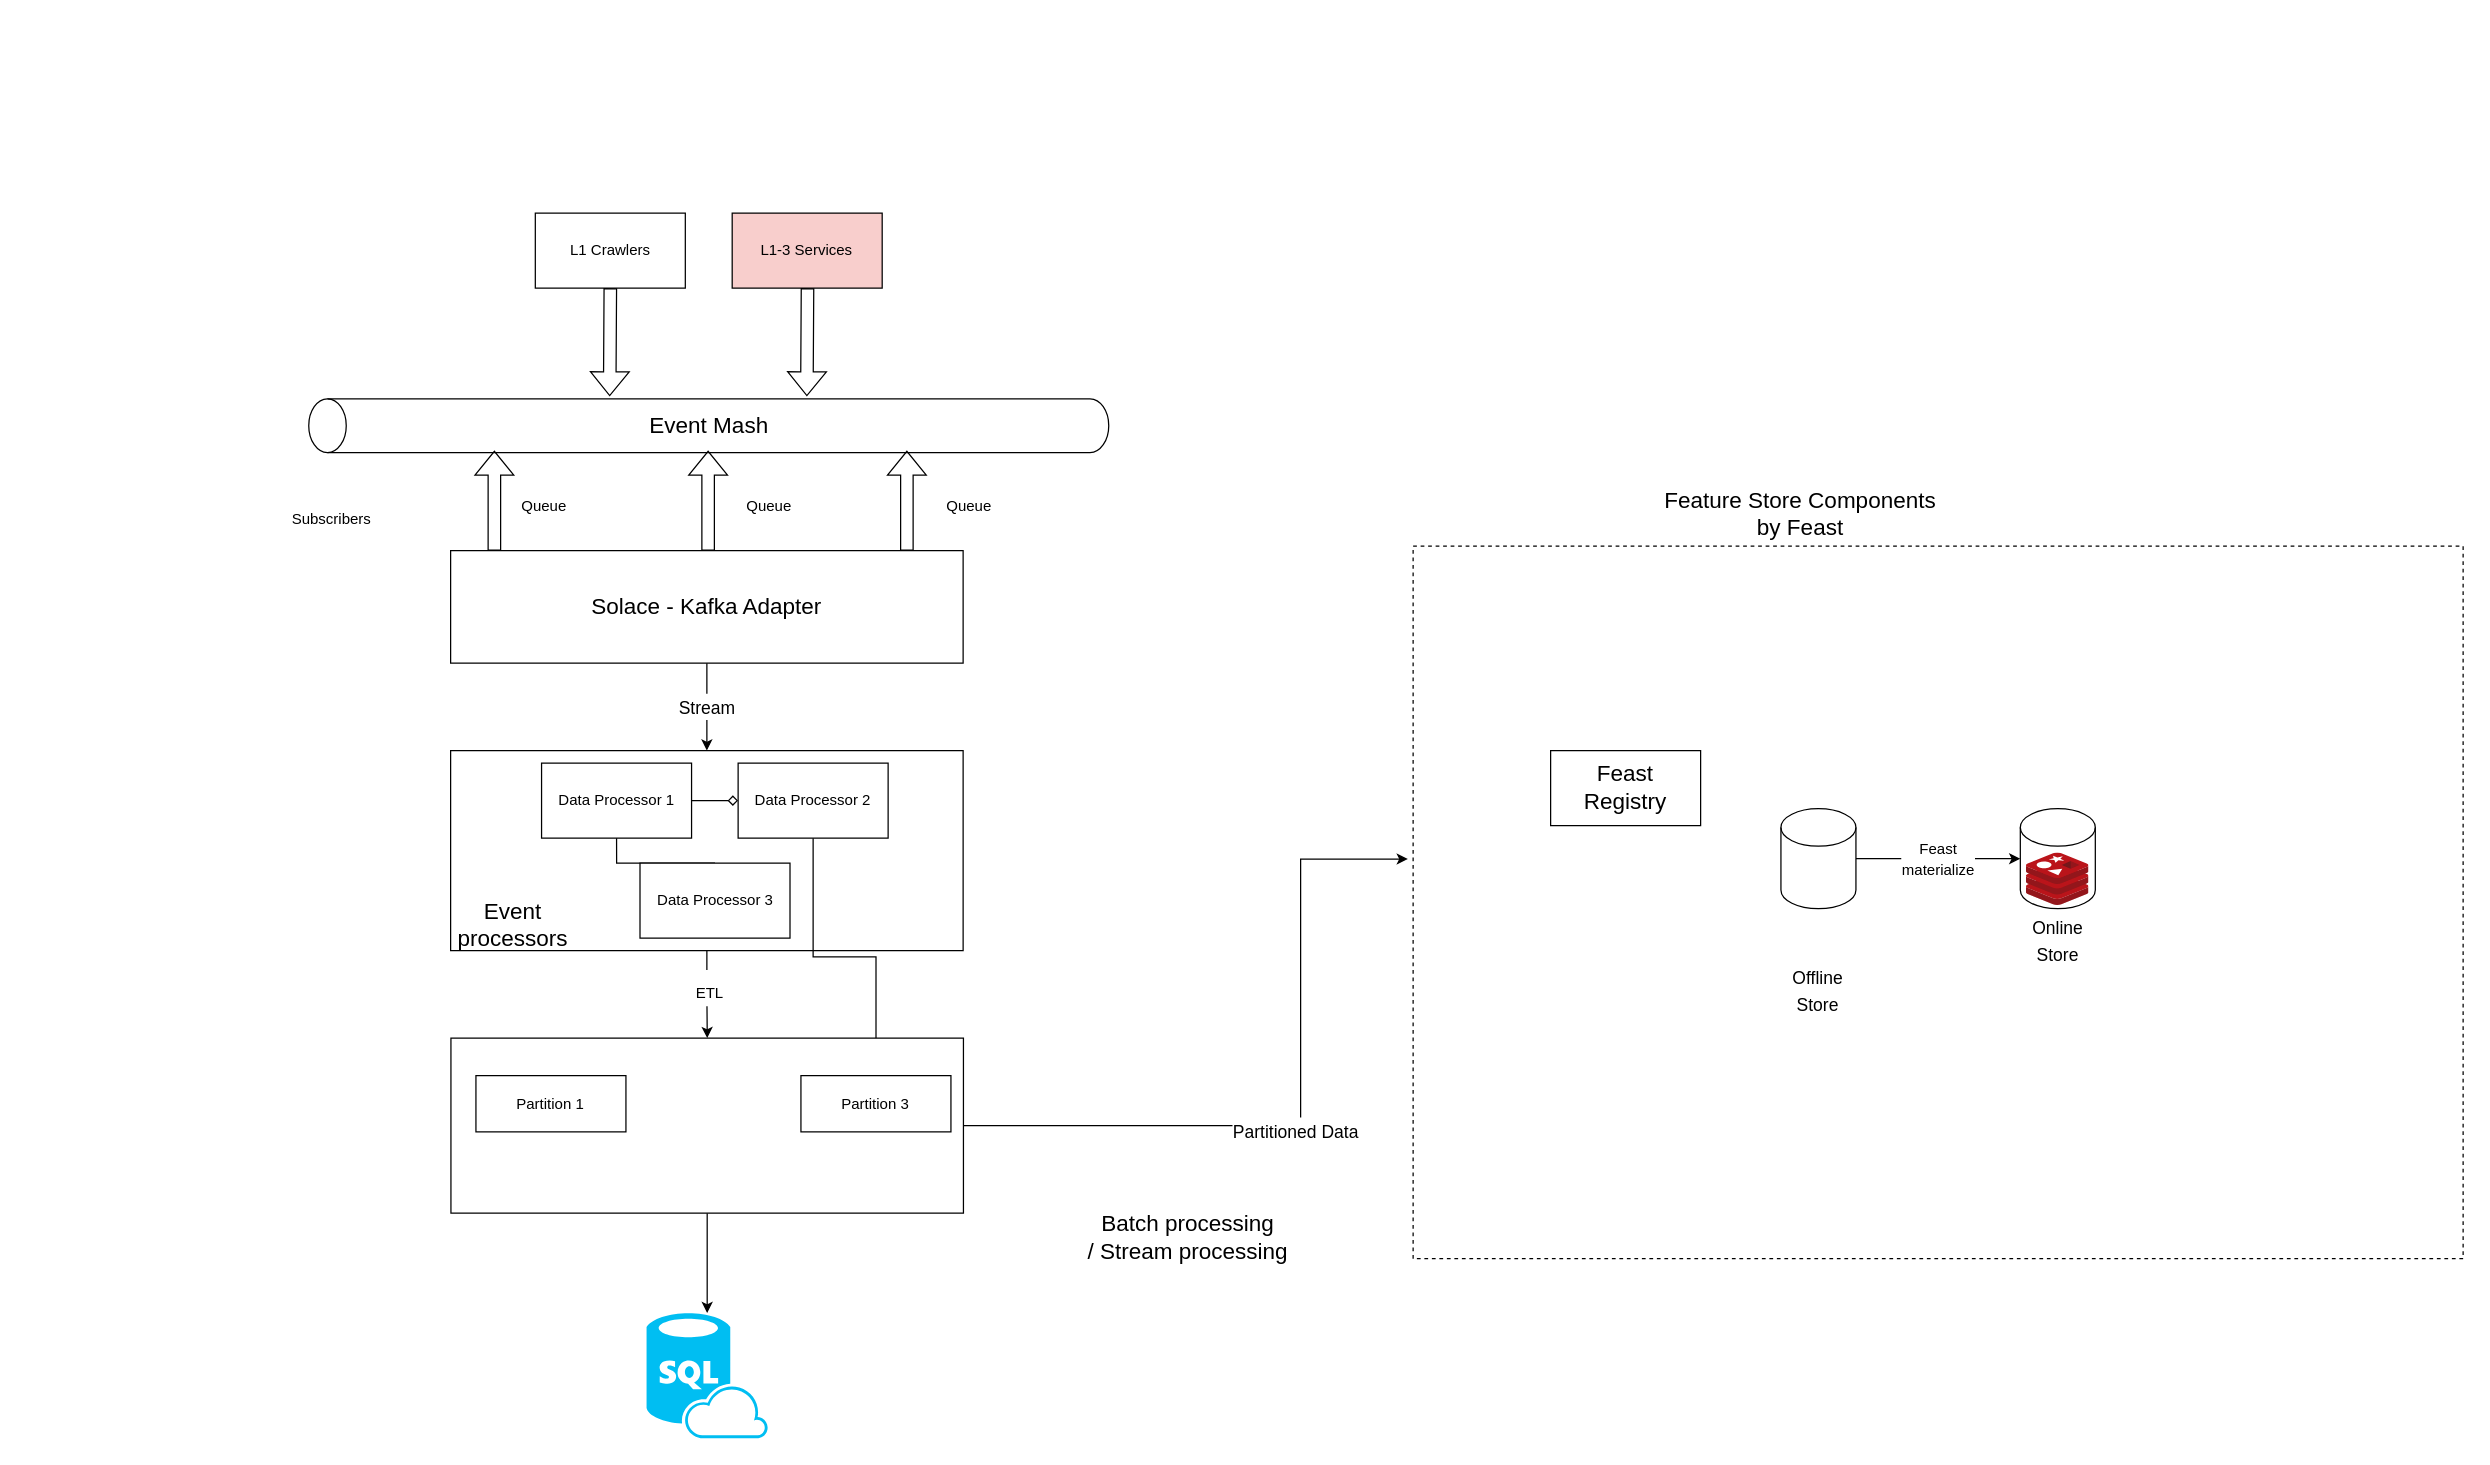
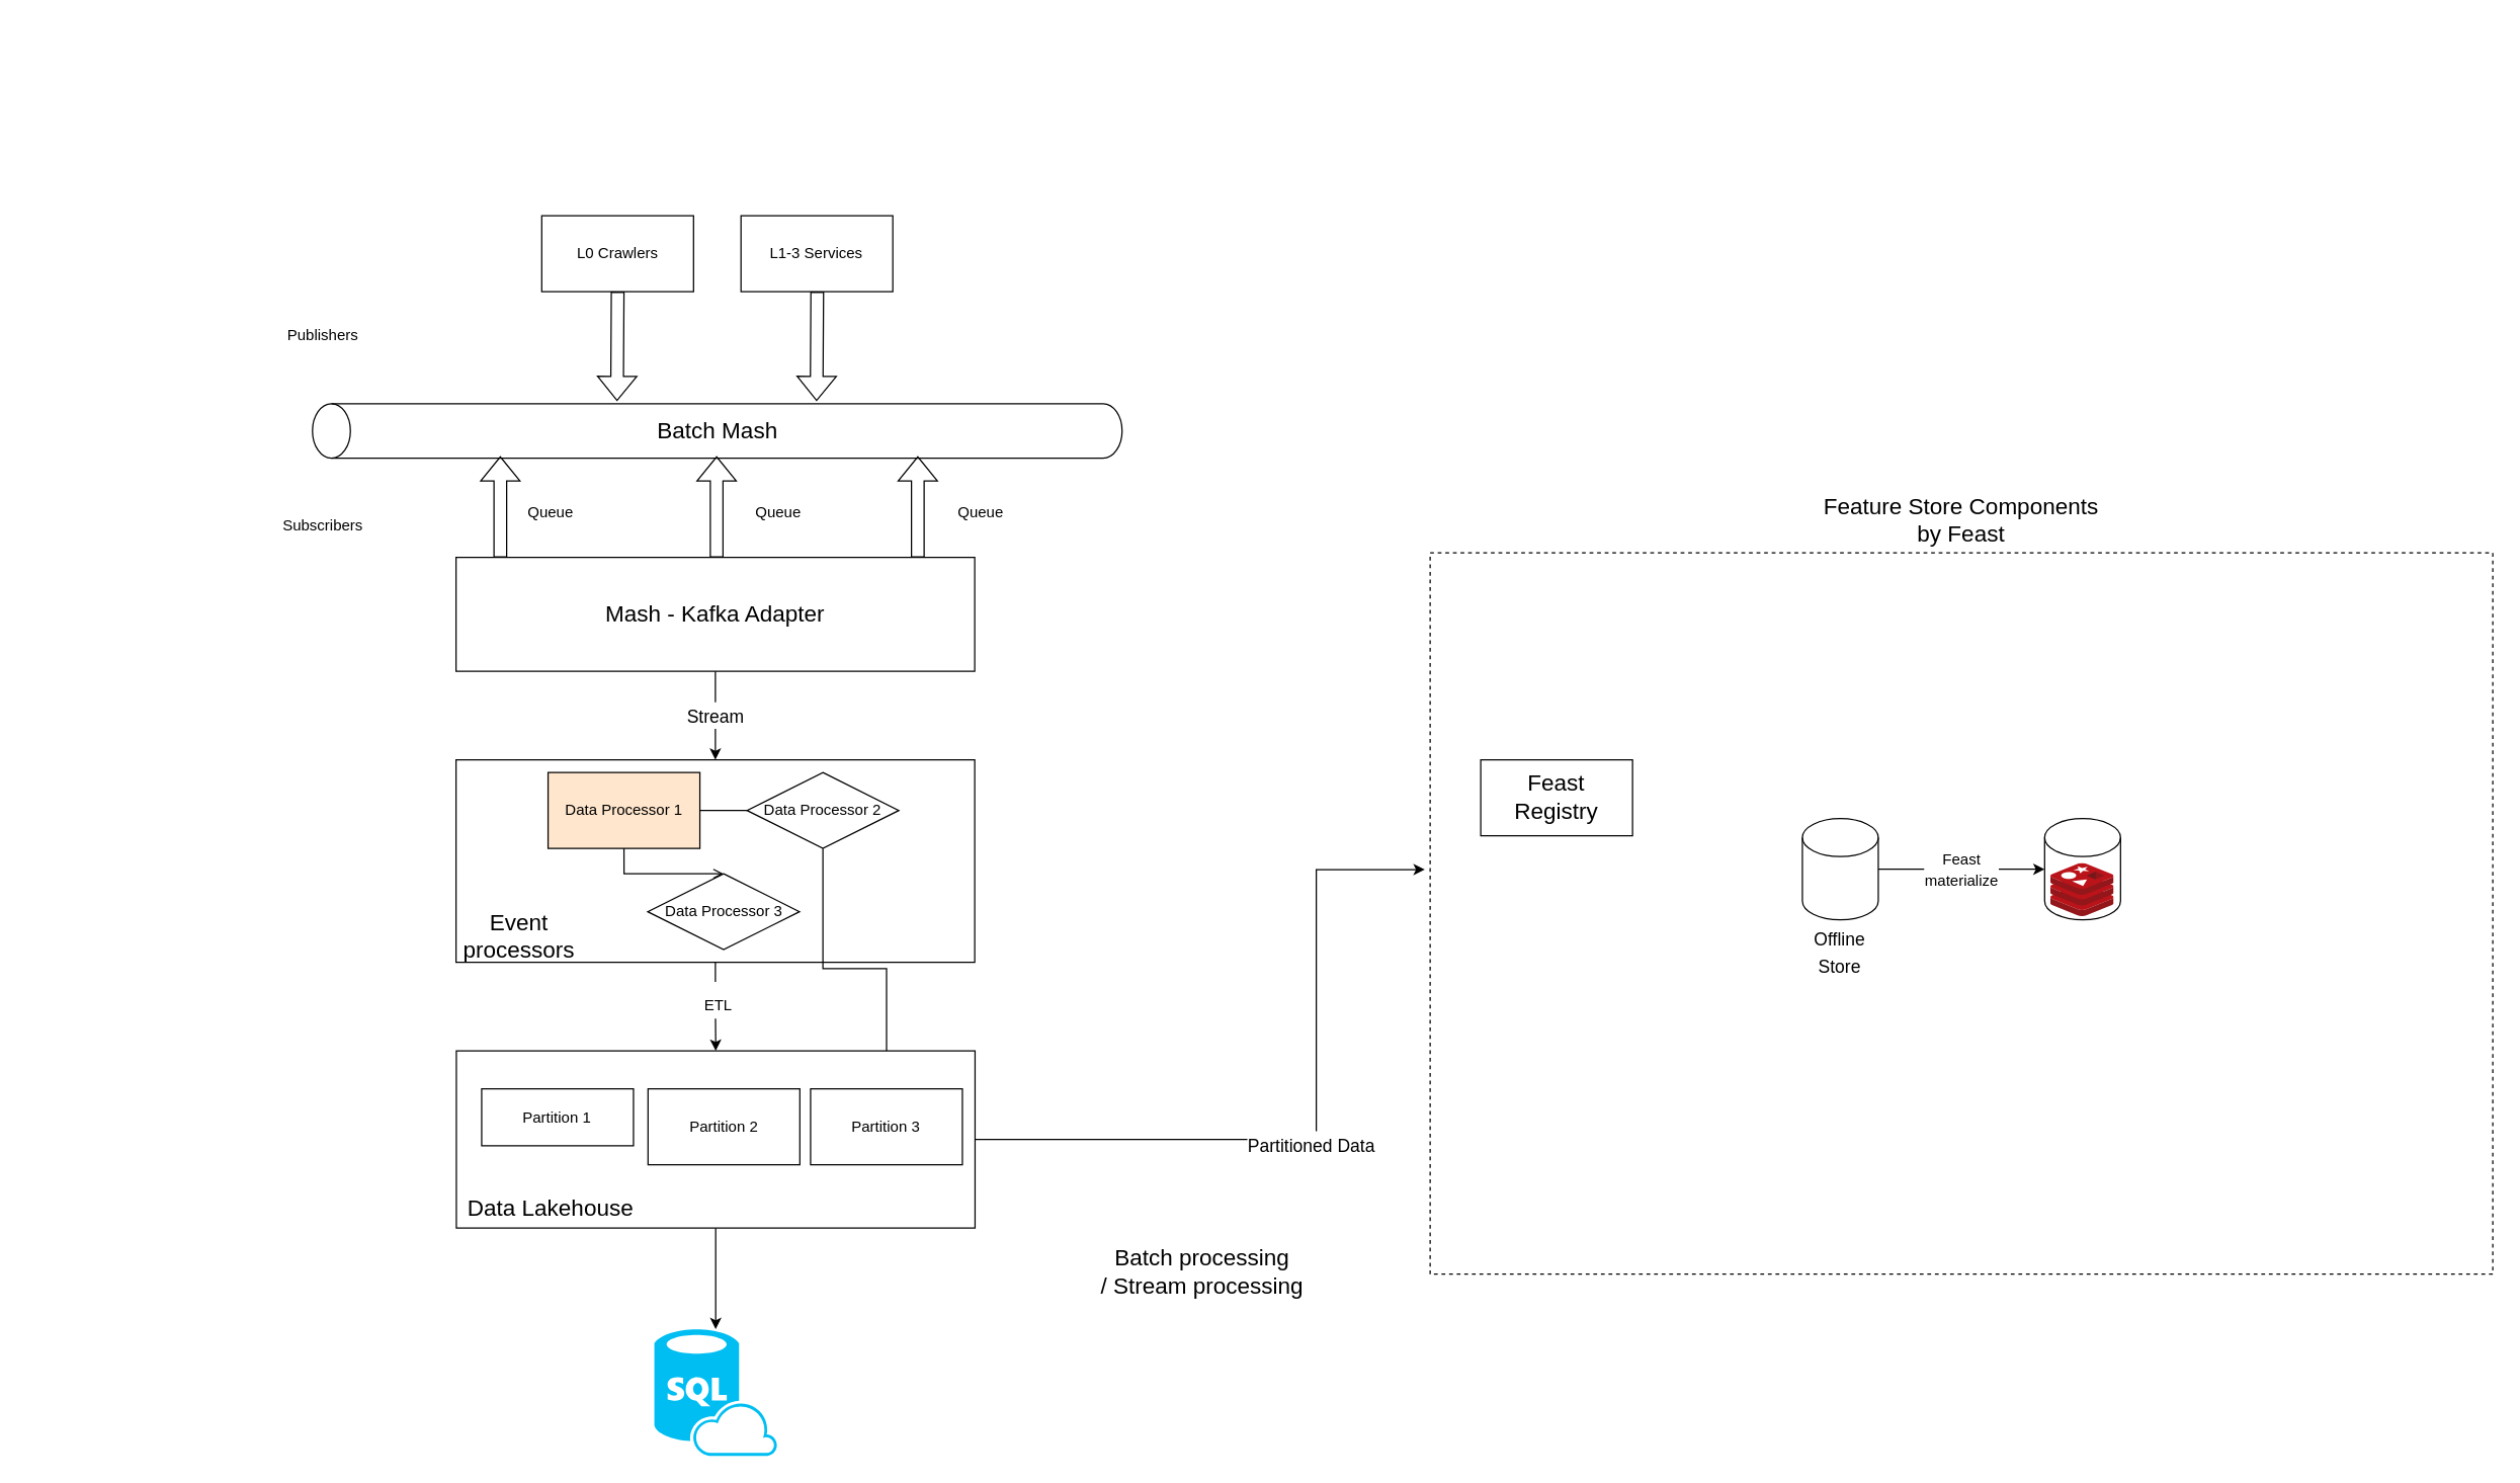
- <mxCell id="12" value="L1 Crawlers" style="rounded=0;whiteSpace=wrap;html=1;" vertex="1" parent="1"><mxGeometry x="427.75" y="170" width="120" height="60" as="geometry" /></mxCell>
+ <mxCell id="12" value="L0 Crawlers" style="rounded=0;whiteSpace=wrap;html=1;" vertex="1" parent="1"><mxGeometry x="427.75" y="170" width="120" height="60" as="geometry" /></mxCell>
- <mxCell id="13" value="L1-3 Services" style="rounded=0;whiteSpace=wrap;html=1;fillColor=#f8cecc;" vertex="1" parent="1"><mxGeometry x="585.25" y="170" width="120" height="60" as="geometry" /></mxCell>
+ <mxCell id="13" value="L1-3 Services" style="rounded=0;whiteSpace=wrap;html=1;" vertex="1" parent="1"><mxGeometry x="585.25" y="170" width="120" height="60" as="geometry" /></mxCell>
+ <mxCell id="25" value="Publishers" style="text;html=1;strokeColor=none;fillColor=none;align=center;verticalAlign=middle;whiteSpace=wrap;rounded=0;" vertex="1" parent="1"><mxGeometry x="225" y="250" width="60" height="30" as="geometry" /></mxCell>
- <mxCell id="4" value="&lt;font style=&quot;font-size: 18px;&quot;&gt;Event Mash&lt;/font&gt;" style="text;html=1;strokeColor=none;fillColor=none;align=center;verticalAlign=middle;whiteSpace=wrap;rounded=0;" vertex="1" parent="1"><mxGeometry x="497.25" y="327.5" width="139.5" height="25" as="geometry" /></mxCell>
+ <mxCell id="4" value="&lt;font style=&quot;font-size: 18px;&quot;&gt;Batch Mash&lt;/font&gt;" style="text;html=1;strokeColor=none;fillColor=none;align=center;verticalAlign=middle;whiteSpace=wrap;rounded=0;" vertex="1" parent="1"><mxGeometry x="497.25" y="327.5" width="139.5" height="25" as="geometry" /></mxCell>
- <mxCell id="49" value="Feature Store Components by Feast" style="text;html=1;strokeColor=none;fillColor=none;align=center;verticalAlign=middle;whiteSpace=wrap;rounded=0;fontSize=18;" vertex="1" parent="1"><mxGeometry x="1325" y="396.47" width="230" height="30" as="geometry" /></mxCell>
+ <mxCell id="49" value="Feature Store Components by Feast" style="text;html=1;strokeColor=none;fillColor=none;align=center;verticalAlign=middle;whiteSpace=wrap;rounded=0;fontSize=18;" vertex="1" parent="1"><mxGeometry x="1435" y="396.47" width="230" height="30" as="geometry" /></mxCell>
- <mxCell id="26" value="Subscribers" style="text;html=1;strokeColor=none;fillColor=none;align=center;verticalAlign=middle;whiteSpace=wrap;rounded=0;" vertex="1" parent="1"><mxGeometry x="235" y="400" width="60" height="30" as="geometry" /></mxCell>
+ <mxCell id="26" value="Subscribers" style="text;html=1;strokeColor=none;fillColor=none;align=center;verticalAlign=middle;whiteSpace=wrap;rounded=0;" vertex="1" parent="1"><mxGeometry x="225" y="400" width="60" height="30" as="geometry" /></mxCell>
- <mxCell id="40" value="&lt;font style=&quot;font-size: 18px;&quot;&gt;Solace - Kafka Adapter&lt;/font&gt;" style="rounded=0;whiteSpace=wrap;html=1;fontSize=12;align=center;" vertex="1" parent="1"><mxGeometry x="360" y="440" width="410" height="90" as="geometry" /></mxCell>
+ <mxCell id="40" value="&lt;font style=&quot;font-size: 18px;&quot;&gt;Mash - Kafka Adapter&lt;/font&gt;" style="rounded=0;whiteSpace=wrap;html=1;fontSize=12;align=center;" vertex="1" parent="1"><mxGeometry x="360" y="440" width="410" height="90" as="geometry" /></mxCell>
- <mxCell id="50" value="Feast&lt;br&gt;Registry" style="rounded=0;whiteSpace=wrap;html=1;fontSize=18;" vertex="1" parent="1"><mxGeometry x="1240" y="600" width="120" height="60" as="geometry" /></mxCell>
+ <mxCell id="50" value="Feast&lt;br&gt;Registry" style="rounded=0;whiteSpace=wrap;html=1;fontSize=18;" vertex="1" parent="1"><mxGeometry x="1170" y="600" width="120" height="60" as="geometry" /></mxCell>
- <mxCell id="21" value="Data Processor 1" style="rounded=0;whiteSpace=wrap;html=1;" vertex="1" parent="1"><mxGeometry x="432.75" y="610" width="120" height="60" as="geometry" /></mxCell>
+ <mxCell id="21" value="Data Processor 1" style="rounded=0;whiteSpace=wrap;html=1;fillColor=#ffe6cc;" vertex="1" parent="1"><mxGeometry x="432.75" y="610" width="120" height="60" as="geometry" /></mxCell>
- <mxCell id="19" style="edgeStyle=orthogonalEdgeStyle;rounded=0;orthogonalLoop=1;jettySize=auto;html=1;exitX=1;exitY=0.5;exitDx=0;exitDy=0;endArrow=diamond;endFill=0;" edge="1" parent="1" source="21" target="23"><mxGeometry relative="1" as="geometry" /></mxCell>
+ <mxCell id="19" style="edgeStyle=orthogonalEdgeStyle;rounded=0;orthogonalLoop=1;jettySize=auto;html=1;exitX=1;exitY=0.5;exitDx=0;exitDy=0;endArrow=none;endFill=0;" edge="1" parent="1" source="21" target="23"><mxGeometry relative="1" as="geometry" /></mxCell>
- <mxCell id="23" value="Data Processor 2" style="rounded=0;whiteSpace=wrap;html=1;" vertex="1" parent="1"><mxGeometry x="590" y="610" width="120" height="60" as="geometry" /></mxCell>
+ <mxCell id="23" value="Data Processor 2" style="rhombus;whiteSpace=wrap;html=1;" vertex="1" parent="1"><mxGeometry x="590" y="610" width="120" height="60" as="geometry" /></mxCell>
- <mxCell id="20" style="edgeStyle=orthogonalEdgeStyle;rounded=0;orthogonalLoop=1;jettySize=auto;html=1;exitX=0.5;exitY=1;exitDx=0;exitDy=0;entryX=0.5;entryY=0;entryDx=0;entryDy=0;endArrow=none;endFill=0;" edge="1" parent="1" source="21" target="24"><mxGeometry relative="1" as="geometry" /></mxCell>
+ <mxCell id="20" style="edgeStyle=orthogonalEdgeStyle;rounded=0;orthogonalLoop=1;jettySize=auto;html=1;exitX=0.5;exitY=1;exitDx=0;exitDy=0;entryX=0.5;entryY=0;entryDx=0;entryDy=0;endArrow=open;endFill=0;" edge="1" parent="1" source="21" target="24"><mxGeometry relative="1" as="geometry" /></mxCell>
- <mxCell id="24" value="Data Processor 3" style="rounded=0;whiteSpace=wrap;html=1;" vertex="1" parent="1"><mxGeometry x="511.5" y="690" width="120" height="60" as="geometry" /></mxCell>
+ <mxCell id="24" value="Data Processor 3" style="rhombus;whiteSpace=wrap;html=1;" vertex="1" parent="1"><mxGeometry x="511.5" y="690" width="120" height="60" as="geometry" /></mxCell>
- <mxCell id="47" value="&lt;font style=&quot;font-size: 14px;&quot;&gt;Online Store&lt;/font&gt;" style="text;html=1;strokeColor=none;fillColor=none;align=center;verticalAlign=middle;whiteSpace=wrap;rounded=0;fontSize=18;" vertex="1" parent="1"><mxGeometry x="1615.75" y="737.47" width="60" height="30" as="geometry" /></mxCell>
- <mxCell id="45" value="&lt;font style=&quot;font-size: 14px;&quot;&gt;Offline Store&lt;/font&gt;" style="text;html=1;strokeColor=none;fillColor=none;align=center;verticalAlign=middle;whiteSpace=wrap;rounded=0;fontSize=18;" vertex="1" parent="1"><mxGeometry x="1424.25" y="777.47" width="60" height="30" as="geometry" /></mxCell>
+ <mxCell id="45" value="&lt;font style=&quot;font-size: 14px;&quot;&gt;Offline Store&lt;/font&gt;" style="text;html=1;strokeColor=none;fillColor=none;align=center;verticalAlign=middle;whiteSpace=wrap;rounded=0;fontSize=18;" vertex="1" parent="1"><mxGeometry x="1424.25" y="737.47" width="60" height="30" as="geometry" /></mxCell>
- <mxCell id="35" value="Partition 3" style="rounded=0;whiteSpace=wrap;html=1;" vertex="1" parent="1"><mxGeometry x="640.25" y="860" width="120" height="45" as="geometry" /></mxCell>
+ <mxCell id="35" value="Partition 3" style="rounded=0;whiteSpace=wrap;html=1;" vertex="1" parent="1"><mxGeometry x="640.25" y="860" width="120" height="60" as="geometry" /></mxCell>
+ <mxCell id="34" value="Partition 2" style="rounded=0;whiteSpace=wrap;html=1;" vertex="1" parent="1"><mxGeometry x="511.75" y="860" width="120" height="60" as="geometry" /></mxCell>
+ <mxCell id="36" value="&lt;font style=&quot;font-size: 18px;&quot;&gt;Data Lakehouse&lt;/font&gt;" style="text;html=1;strokeColor=none;fillColor=none;align=center;verticalAlign=middle;whiteSpace=wrap;rounded=0;" vertex="1" parent="1"><mxGeometry x="360.25" y="940" width="149.75" height="30" as="geometry" /></mxCell>
- <mxCell id="52" value="Batch processing&lt;br&gt;/ Stream processing" style="text;html=1;strokeColor=none;fillColor=none;align=center;verticalAlign=middle;whiteSpace=wrap;rounded=0;fontSize=18;" vertex="1" parent="1"><mxGeometry x="850" y="975" width="200" height="30" as="geometry" /></mxCell>
+ <mxCell id="52" value="Batch processing&lt;br&gt;/ Stream processing" style="text;html=1;strokeColor=none;fillColor=none;align=center;verticalAlign=middle;whiteSpace=wrap;rounded=0;fontSize=18;" vertex="1" parent="1"><mxGeometry x="850" y="990" width="200" height="30" as="geometry" /></mxCell>
